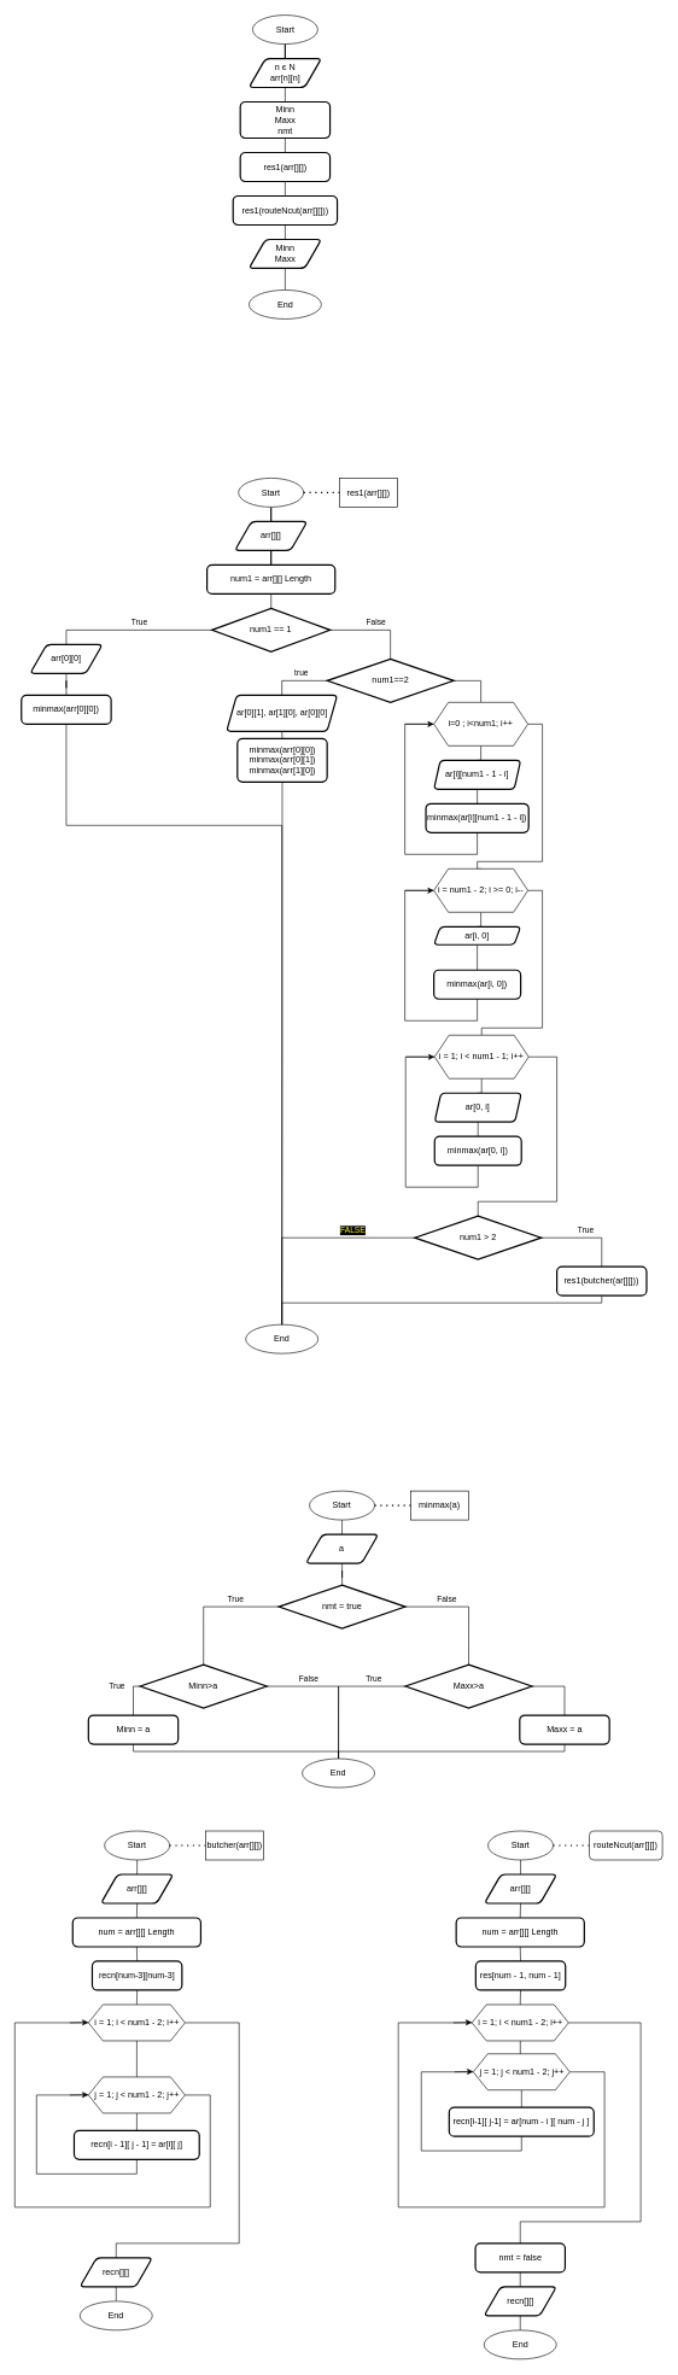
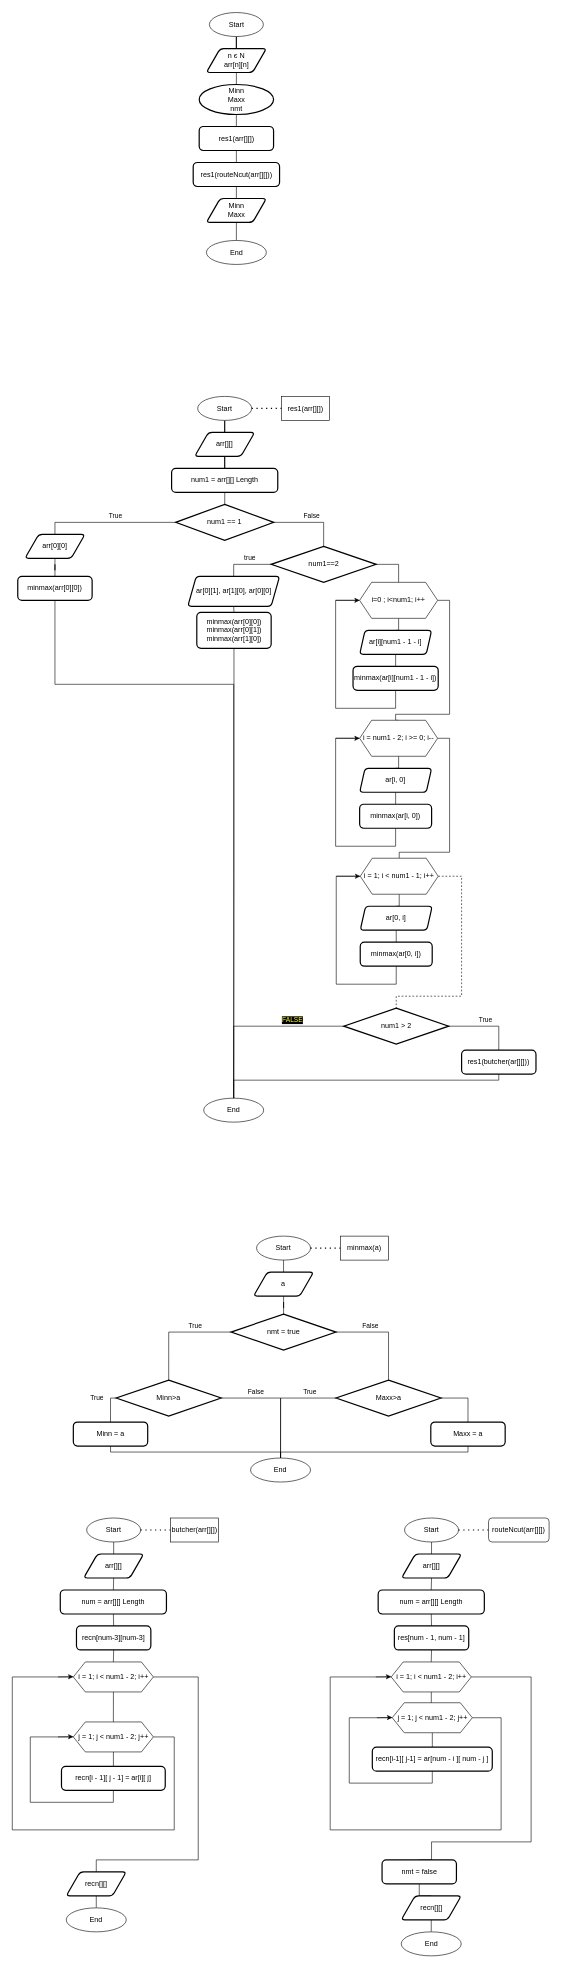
- <mxCell id="83" value="Minn&lt;br&gt;Maxx&lt;br&gt;nmt" style="rounded=1;whiteSpace=wrap;html=1;absoluteArcSize=1;arcSize=14;strokeWidth=2;" vertex="1" parent="1"><mxGeometry x="331.61" y="140" width="124" height="50" as="geometry" /></mxCell>
+ <mxCell id="83" value="Minn&lt;br&gt;Maxx&lt;br&gt;nmt" style="ellipse;whiteSpace=wrap;html=1;absoluteArcSize=1;arcSize=14;strokeWidth=2;" vertex="1" parent="1"><mxGeometry x="331.61" y="140" width="124" height="50" as="geometry" /></mxCell>
- <mxCell id="42" value="ar[i, 0]" style="shape=parallelogram;html=1;strokeWidth=2;perimeter=parallelogramPerimeter;whiteSpace=wrap;rounded=1;arcSize=12;size=0.075;" vertex="1" parent="1"><mxGeometry x="599.11" y="1280" width="120" height="25" as="geometry" /></mxCell>
+ <mxCell id="42" value="ar[i, 0]" style="shape=parallelogram;html=1;strokeWidth=2;perimeter=parallelogramPerimeter;whiteSpace=wrap;rounded=1;arcSize=12;size=0.075;" vertex="1" parent="1"><mxGeometry x="599.11" y="1280" width="120" height="40" as="geometry" /></mxCell>
- <mxCell id="47" style="edgeStyle=orthogonalEdgeStyle;rounded=0;orthogonalLoop=1;jettySize=auto;html=1;entryX=0.5;entryY=0;entryDx=0;entryDy=0;entryPerimeter=0;endArrow=none;endFill=0;" edge="1" parent="1" source="48" target="56"><mxGeometry relative="1" as="geometry"><Array as="points"><mxPoint x="769.11" y="1460" /><mxPoint x="769.11" y="1660" /><mxPoint x="660.11" y="1660" /></Array></mxGeometry></mxCell>
+ <mxCell id="47" style="edgeStyle=orthogonalEdgeStyle;rounded=0;orthogonalLoop=1;jettySize=auto;html=1;entryX=0.5;entryY=0;entryDx=0;entryDy=0;entryPerimeter=0;endArrow=none;endFill=0;dashed=1;" edge="1" parent="1" source="48" target="56"><mxGeometry relative="1" as="geometry"><Array as="points"><mxPoint x="769.11" y="1460" /><mxPoint x="769.11" y="1660" /><mxPoint x="660.11" y="1660" /></Array></mxGeometry></mxCell>
- <mxCell id="108" value="nmt = false" style="rounded=1;whiteSpace=wrap;html=1;absoluteArcSize=1;arcSize=14;strokeWidth=2;" vertex="1" parent="1"><mxGeometry x="656.5" y="3100" width="124" height="40" as="geometry" /></mxCell>
+ <mxCell id="108" value="nmt = false" style="rounded=1;whiteSpace=wrap;html=1;absoluteArcSize=1;arcSize=14;strokeWidth=2;" vertex="1" parent="1"><mxGeometry x="636.5" y="3100" width="124" height="40" as="geometry" /></mxCell>
